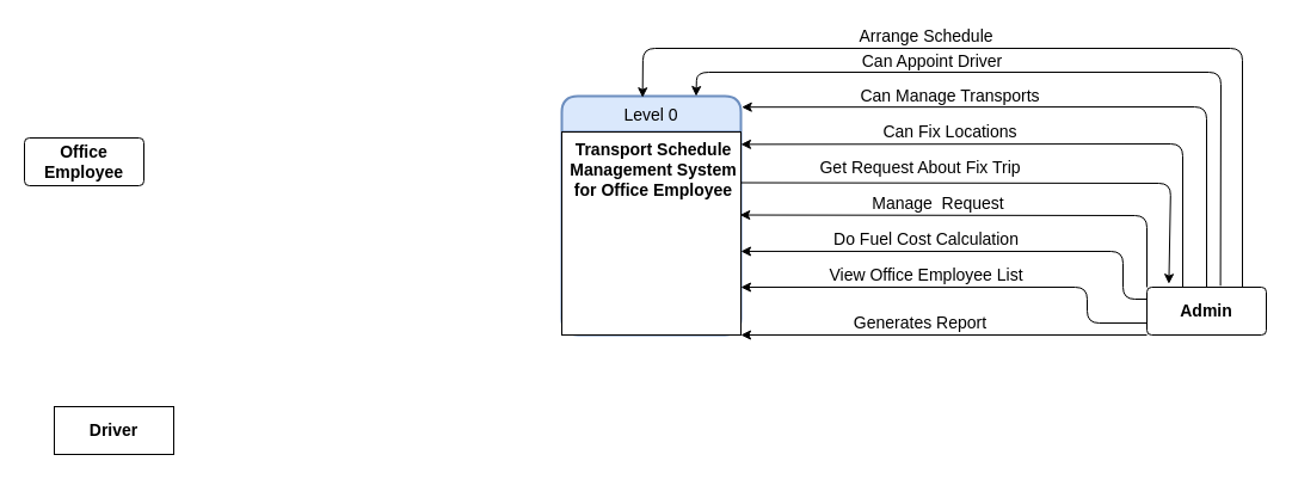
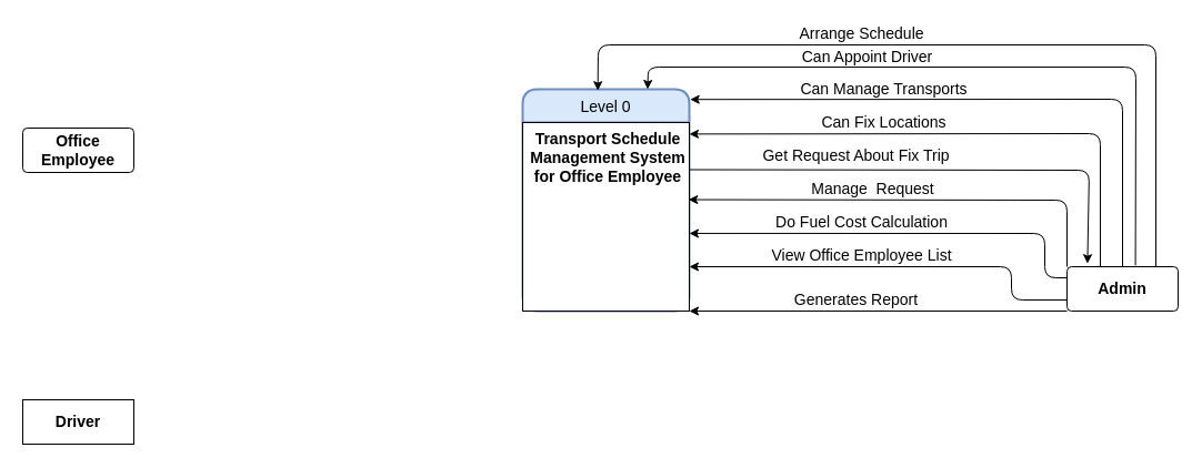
- <mxCell id="5" value="&lt;b&gt;Driver&lt;/b&gt;" style="whiteSpace=wrap;html=1;align=center;hachureGap=4;pointerEvents=0;fontSize=14;" vertex="1" parent="1"><mxGeometry x="45" y="340" width="100" height="40" as="geometry" /></mxCell>
+ <mxCell id="5" value="&lt;b&gt;Driver&lt;/b&gt;" style="whiteSpace=wrap;html=1;align=center;hachureGap=4;pointerEvents=0;fontSize=14;" vertex="1" parent="1"><mxGeometry x="20" y="360" width="100" height="40" as="geometry" /></mxCell>
